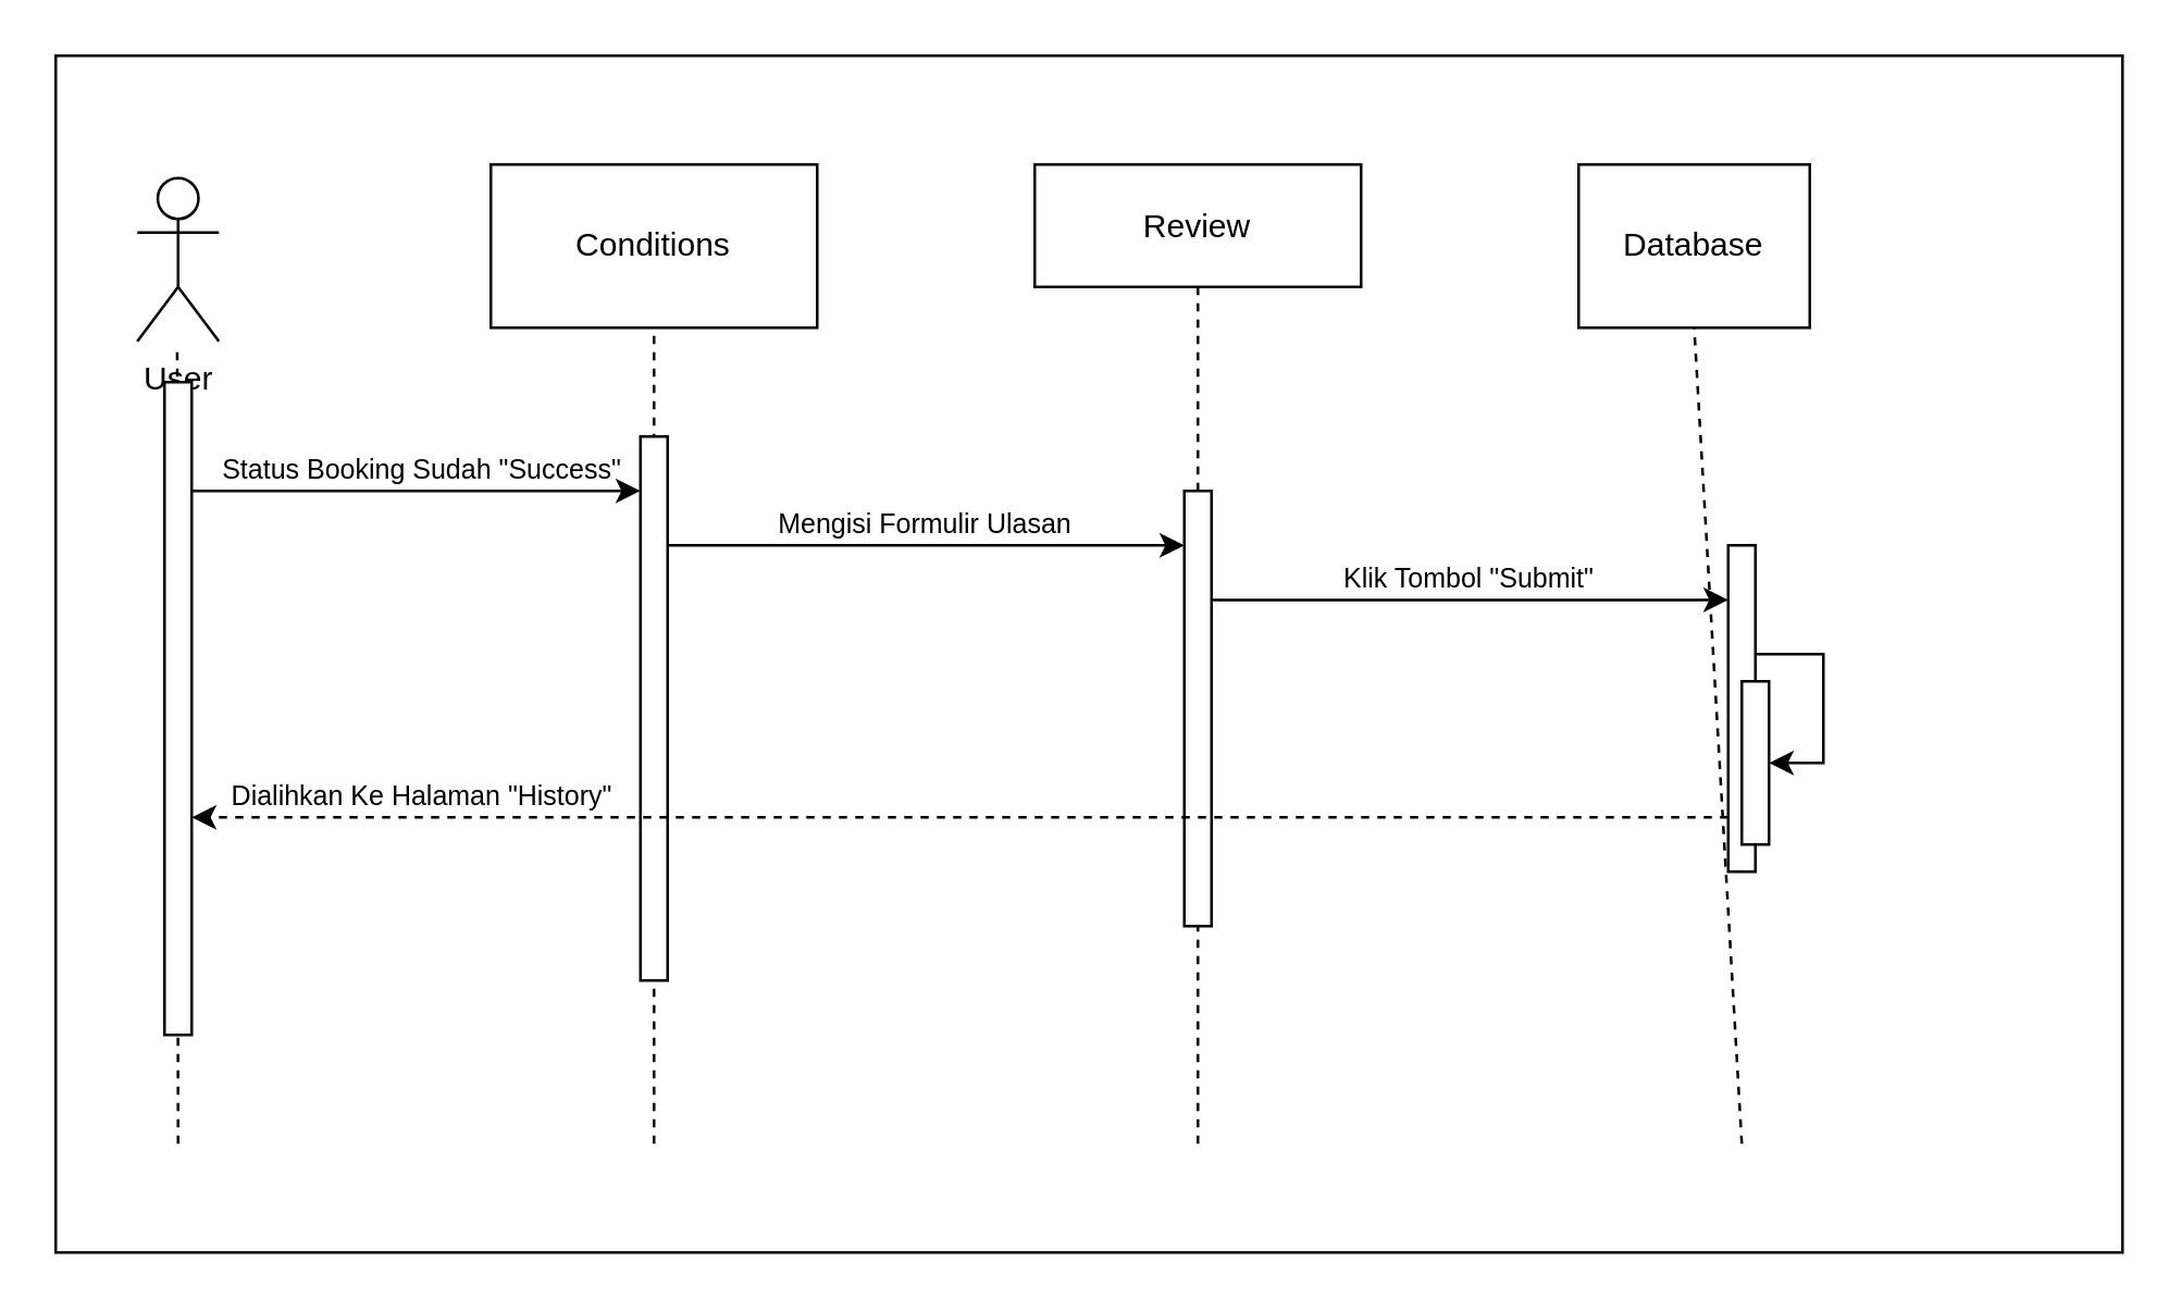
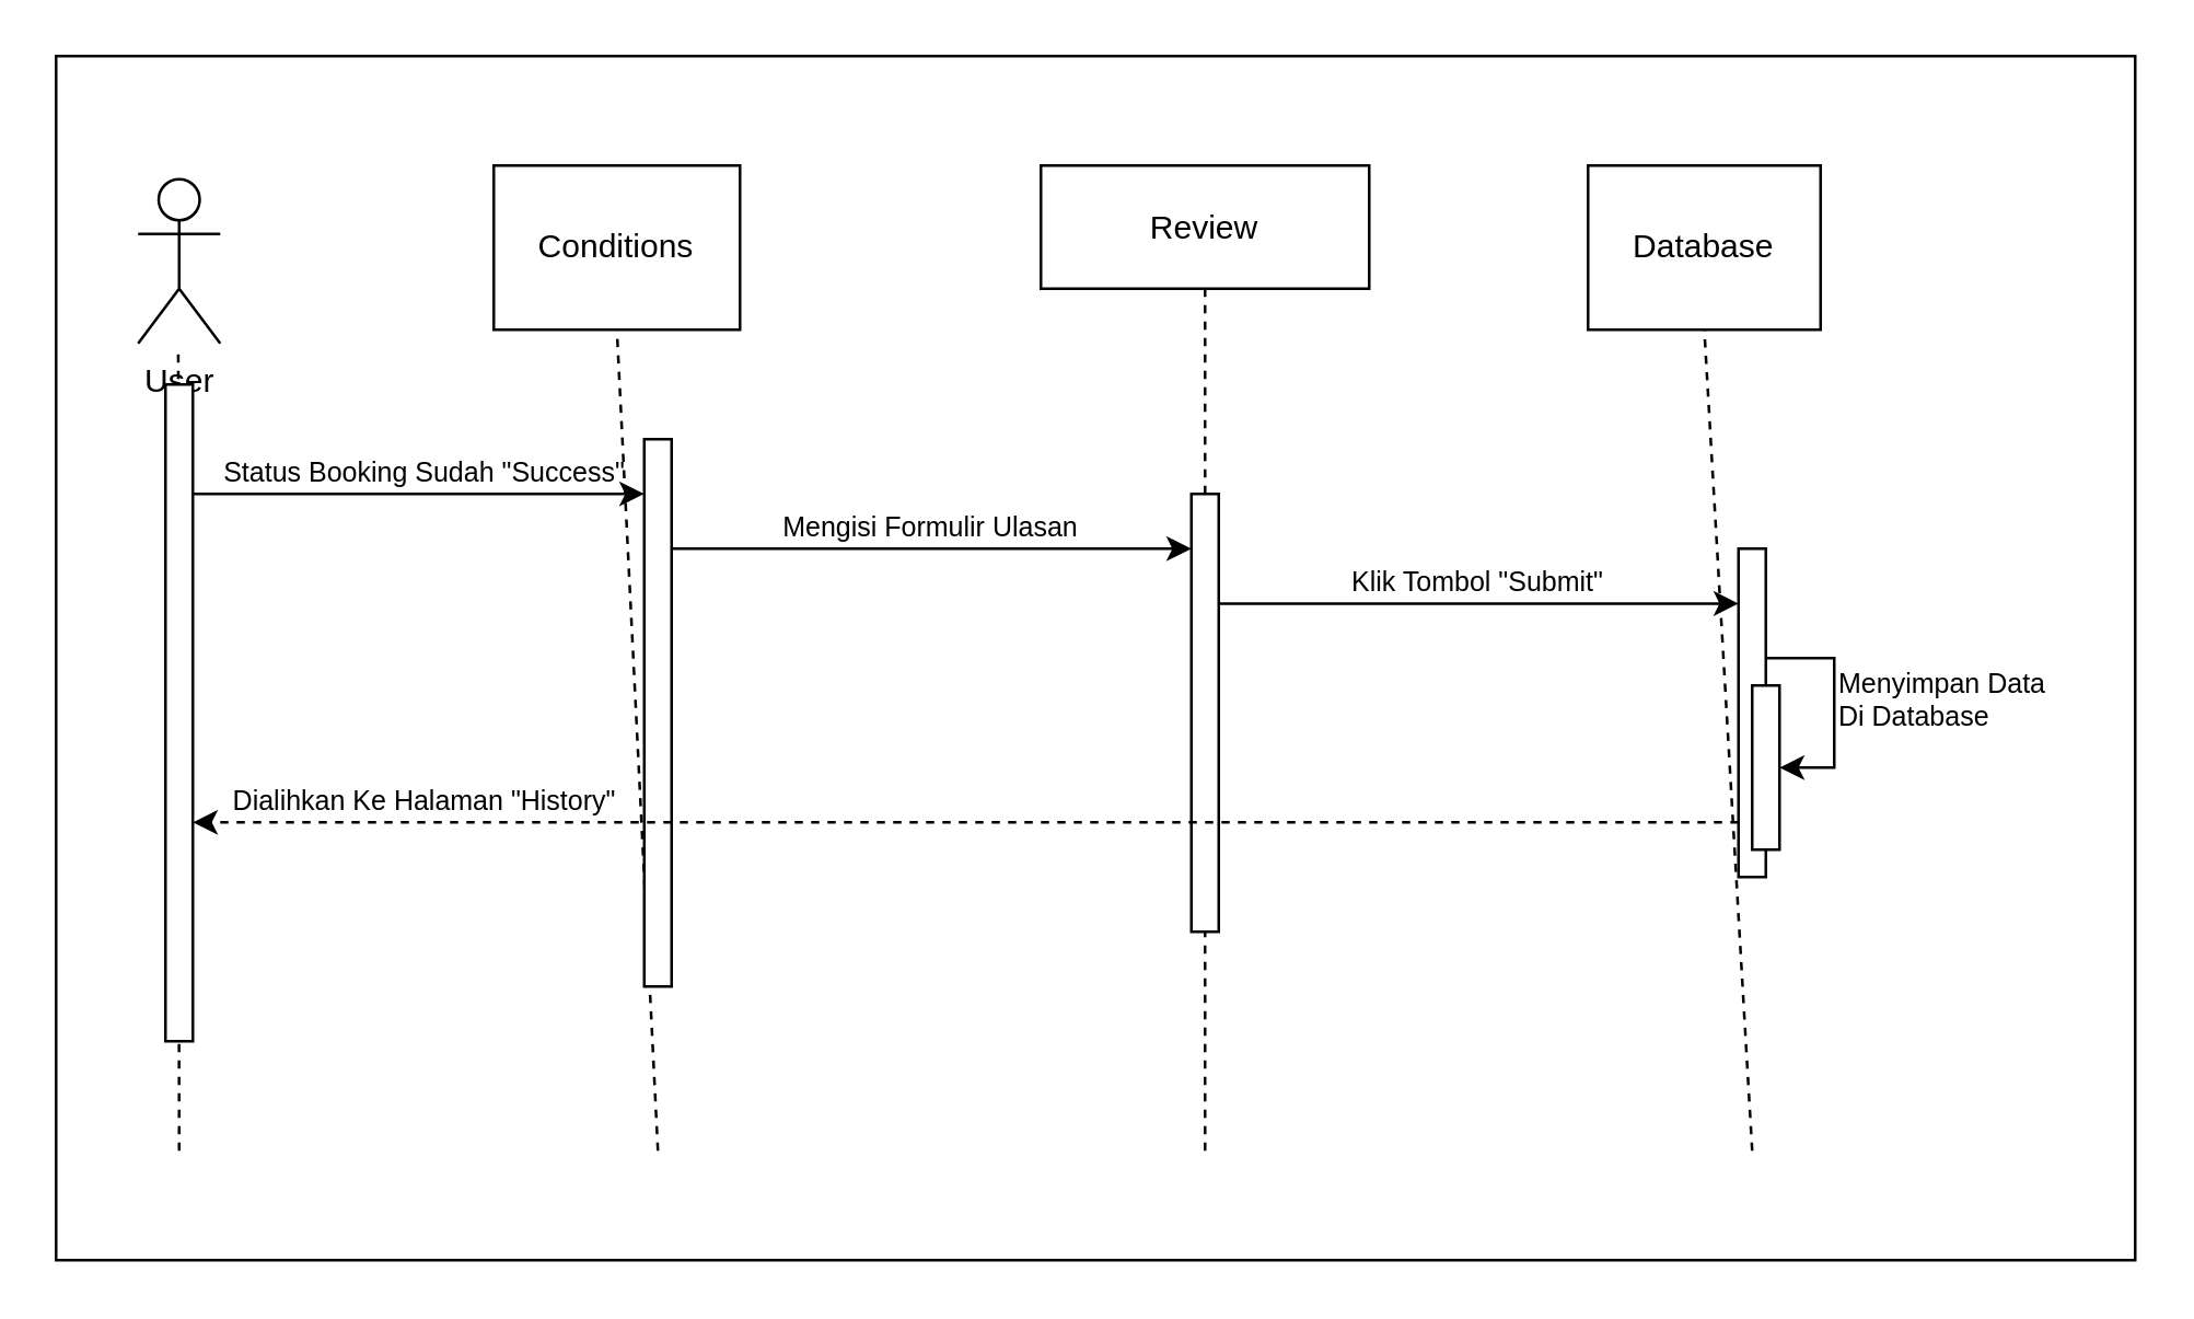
- <mxCell id="11" value="Conditions" style="rounded=0;whiteSpace=wrap;html=1;" parent="1" vertex="1"><mxGeometry x="180" y="60" width="120" height="60" as="geometry" /></mxCell>
+ <mxCell id="11" value="Conditions" style="rounded=0;whiteSpace=wrap;html=1;" parent="1" vertex="1"><mxGeometry x="180" y="60" width="90" height="60" as="geometry" /></mxCell>
+ <mxCell id="21" value="Menyimpan Data Di Database" style="text;html=1;align=left;verticalAlign=middle;whiteSpace=wrap;rounded=0;fontSize=10;" parent="1" vertex="1"><mxGeometry x="670" y="240" width="80" height="30" as="geometry" /></mxCell>
